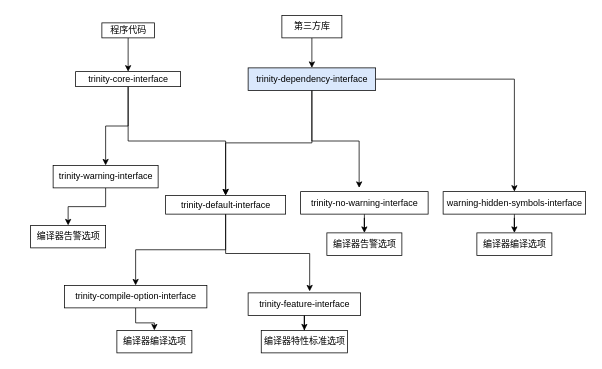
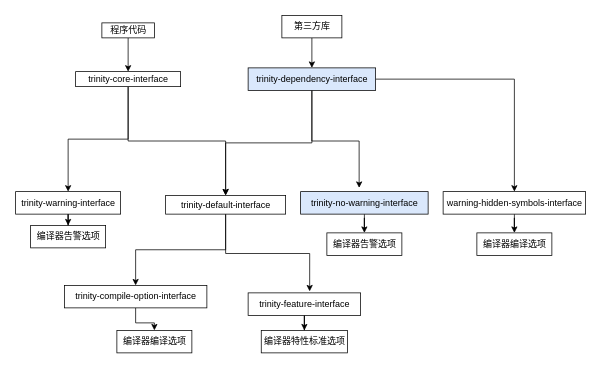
- <mxCell id="9" value="trinity-warning-interface" style="html=1;" parent="1" vertex="1"><mxGeometry x="70" y="220" width="140" height="30" as="geometry" /></mxCell>
+ <mxCell id="9" value="trinity-warning-interface" style="html=1;" parent="1" vertex="1"><mxGeometry x="20" y="255" width="140" height="30" as="geometry" /></mxCell>
- <mxCell id="11" value="trinity-no-warning-interface" style="html=1;" parent="1" vertex="1"><mxGeometry x="400" y="255" width="170" height="30" as="geometry" /></mxCell>
+ <mxCell id="11" value="trinity-no-warning-interface" style="html=1;fillColor=#dae8fc;" parent="1" vertex="1"><mxGeometry x="400" y="255" width="170" height="30" as="geometry" /></mxCell>
